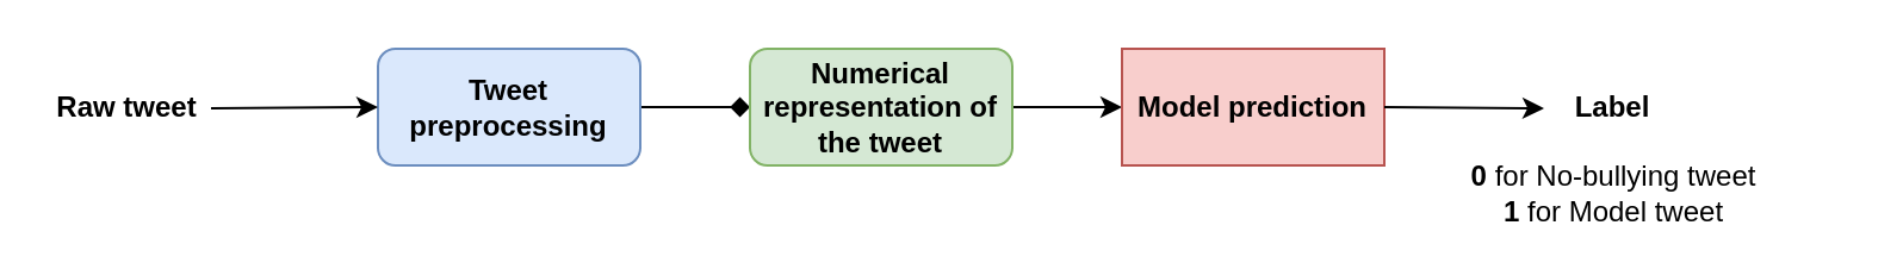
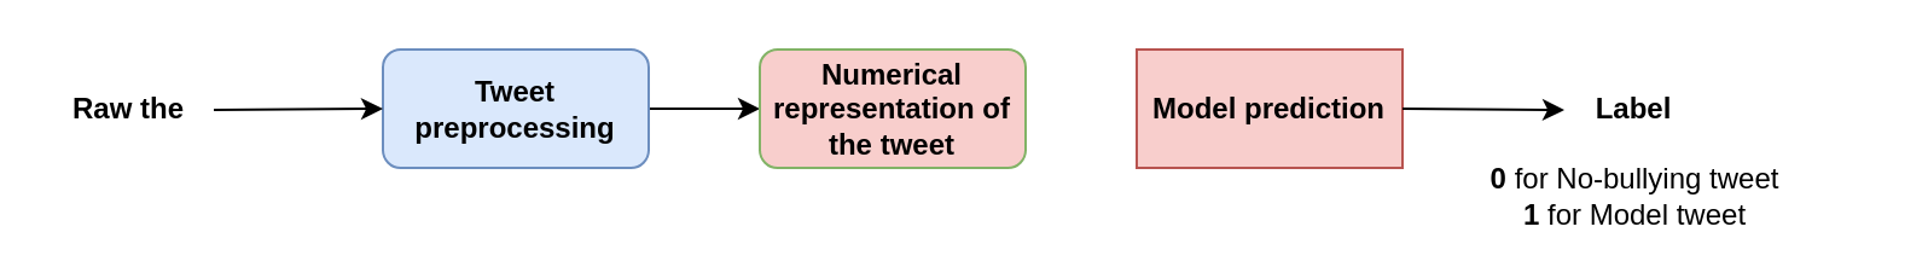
- <mxCell id="2" style="edgeStyle=orthogonalEdgeStyle;rounded=0;orthogonalLoop=1;jettySize=auto;html=1;entryX=0;entryY=0.5;entryDx=0;entryDy=0;endArrow=diamond;" edge="1" parent="1" source="3" target="5"><mxGeometry relative="1" as="geometry" /></mxCell>
+ <mxCell id="2" style="edgeStyle=orthogonalEdgeStyle;rounded=0;orthogonalLoop=1;jettySize=auto;html=1;entryX=0;entryY=0.5;entryDx=0;entryDy=0;" edge="1" parent="1" source="3" target="5"><mxGeometry relative="1" as="geometry" /></mxCell>
- <mxCell id="5" value="&lt;b&gt;Numerical representation of the tweet&lt;/b&gt;" style="rounded=1;whiteSpace=wrap;html=1;fillColor=#d5e8d4;strokeColor=#82b366;" vertex="1" parent="1"><mxGeometry x="314" y="20" width="110" height="49" as="geometry" /></mxCell>
+ <mxCell id="5" value="&lt;b&gt;Numerical representation of the tweet&lt;/b&gt;" style="rounded=1;whiteSpace=wrap;html=1;fillColor=#f8cecc;strokeColor=#82b366;" vertex="1" parent="1"><mxGeometry x="314" y="20" width="110" height="49" as="geometry" /></mxCell>
- <mxCell id="4" style="edgeStyle=orthogonalEdgeStyle;rounded=0;orthogonalLoop=1;jettySize=auto;html=1;entryX=0;entryY=0.5;entryDx=0;entryDy=0;" edge="1" parent="1" source="5" target="6"><mxGeometry relative="1" as="geometry" /></mxCell>
- <mxCell id="11" value="Raw tweet" style="text;html=1;strokeColor=none;fillColor=none;align=center;verticalAlign=middle;whiteSpace=wrap;rounded=0;fontStyle=1" vertex="1" parent="1"><mxGeometry x="20" y="35" width="66" height="20" as="geometry" /></mxCell>
+ <mxCell id="11" value="Raw the" style="text;html=1;strokeColor=none;fillColor=none;align=center;verticalAlign=middle;whiteSpace=wrap;rounded=0;fontStyle=1" vertex="1" parent="1"><mxGeometry x="20" y="35" width="66" height="20" as="geometry" /></mxCell>
